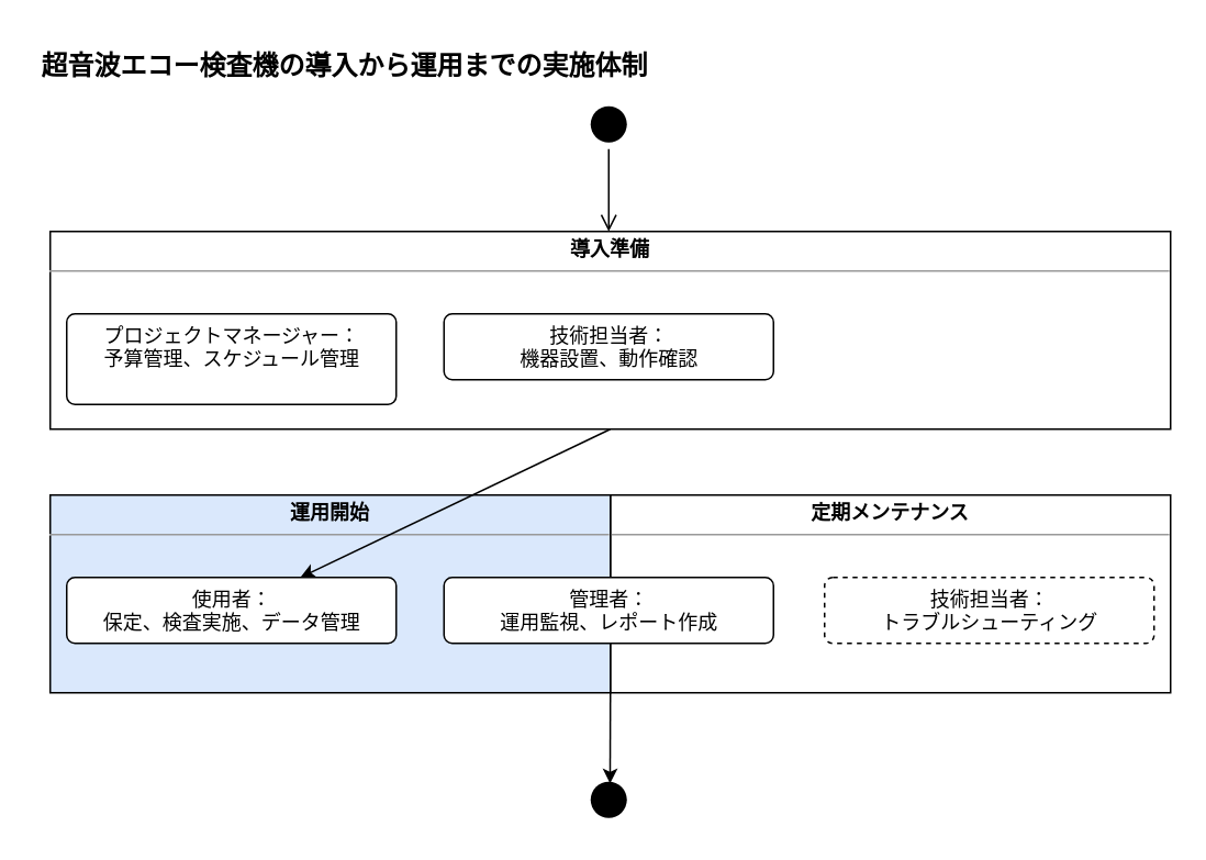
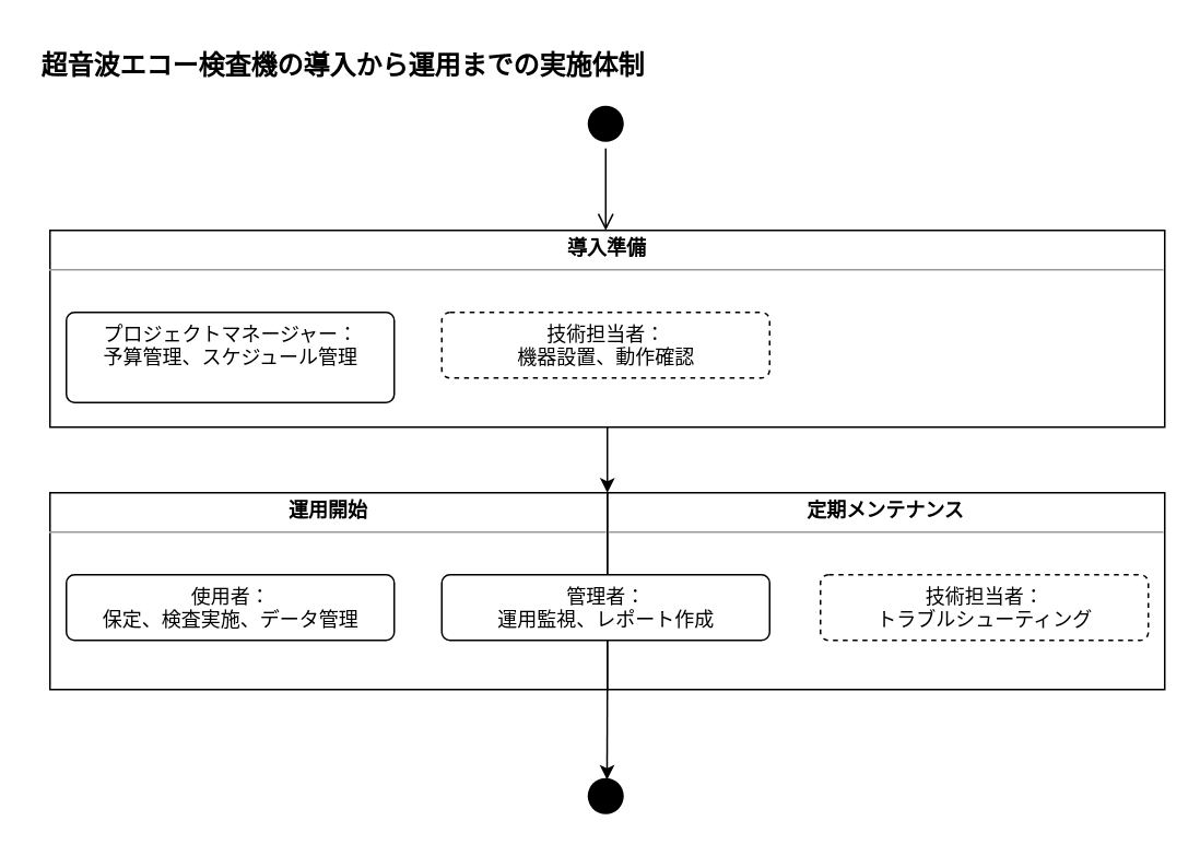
- <mxCell id="11" value="技術担当者：&lt;br&gt;機器設置、動作確認" style="html=1;align=center;verticalAlign=top;rounded=1;absoluteArcSize=1;arcSize=10;dashed=0;" parent="1" vertex="1"><mxGeometry x="269" y="190" width="200" height="40" as="geometry" /></mxCell>
+ <mxCell id="11" value="技術担当者：&lt;br&gt;機器設置、動作確認" style="html=1;align=center;verticalAlign=top;rounded=1;absoluteArcSize=1;arcSize=10;dashed=1;" parent="1" vertex="1"><mxGeometry x="269" y="190" width="200" height="40" as="geometry" /></mxCell>
- <mxCell id="8" style="edgeStyle=none;html=1;exitX=0.5;exitY=1;exitDx=0;exitDy=0;strokeColor=#000000;" parent="1" source="9" target="12" edge="1"><mxGeometry relative="1" as="geometry" /></mxCell>
+ <mxCell id="8" style="edgeStyle=none;html=1;exitX=0.5;exitY=1;exitDx=0;exitDy=0;entryX=1;entryY=0;entryDx=0;entryDy=0;strokeColor=#000000;" parent="1" source="9" target="4" edge="1"><mxGeometry relative="1" as="geometry" /></mxCell>
- <mxCell id="4" value="&lt;p style=&quot;margin:0px;margin-top:4px;text-align:center;&quot;&gt;&lt;b&gt;運用開始&lt;/b&gt;&lt;/p&gt;&lt;hr size=&quot;1&quot;&gt;&lt;div style=&quot;height:2px;&quot;&gt;&lt;/div&gt;" style="verticalAlign=top;align=left;overflow=fill;fontSize=12;fontFamily=Helvetica;html=1;fillColor=#dae8fc;" parent="1" vertex="1"><mxGeometry x="30" y="300" width="340" height="120" as="geometry" /></mxCell>
+ <mxCell id="4" value="&lt;p style=&quot;margin:0px;margin-top:4px;text-align:center;&quot;&gt;&lt;b&gt;運用開始&lt;/b&gt;&lt;/p&gt;&lt;hr size=&quot;1&quot;&gt;&lt;div style=&quot;height:2px;&quot;&gt;&lt;/div&gt;" style="verticalAlign=top;align=left;overflow=fill;fontSize=12;fontFamily=Helvetica;html=1;" parent="1" vertex="1"><mxGeometry x="30" y="300" width="340" height="120" as="geometry" /></mxCell>
